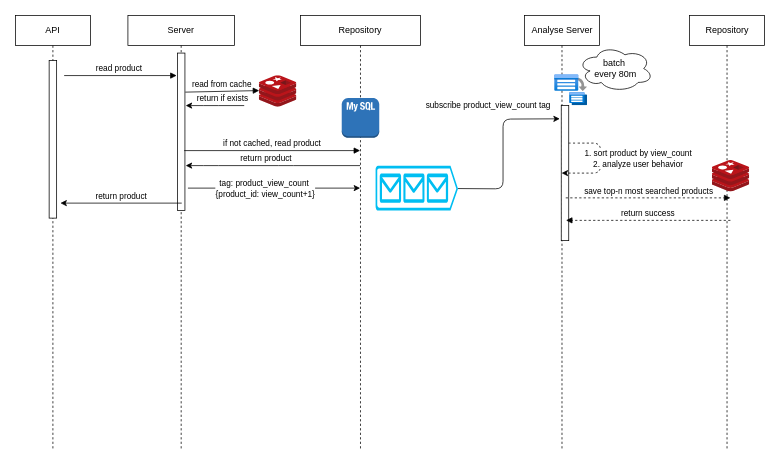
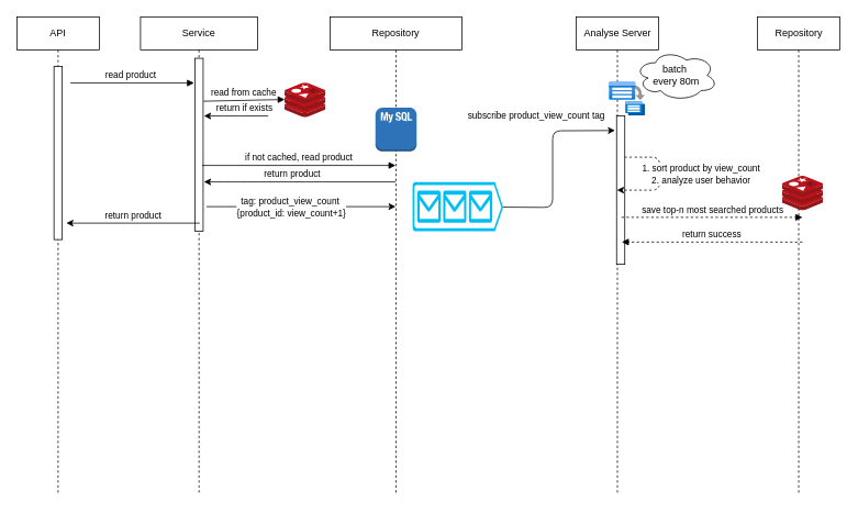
- <mxCell id="4" value="Server" style="shape=umlLifeline;perimeter=lifelinePerimeter;whiteSpace=wrap;html=1;container=1;collapsible=0;recursiveResize=0;outlineConnect=0;movable=1;resizable=1;rotatable=1;deletable=1;editable=1;connectable=1;" parent="1" vertex="1"><mxGeometry x="170" y="20" width="142" height="580" as="geometry" /></mxCell>
+ <mxCell id="4" value="Service" style="shape=umlLifeline;perimeter=lifelinePerimeter;whiteSpace=wrap;html=1;container=1;collapsible=0;recursiveResize=0;outlineConnect=0;movable=1;resizable=1;rotatable=1;deletable=1;editable=1;connectable=1;" parent="1" vertex="1"><mxGeometry x="170" y="20" width="142" height="580" as="geometry" /></mxCell>
